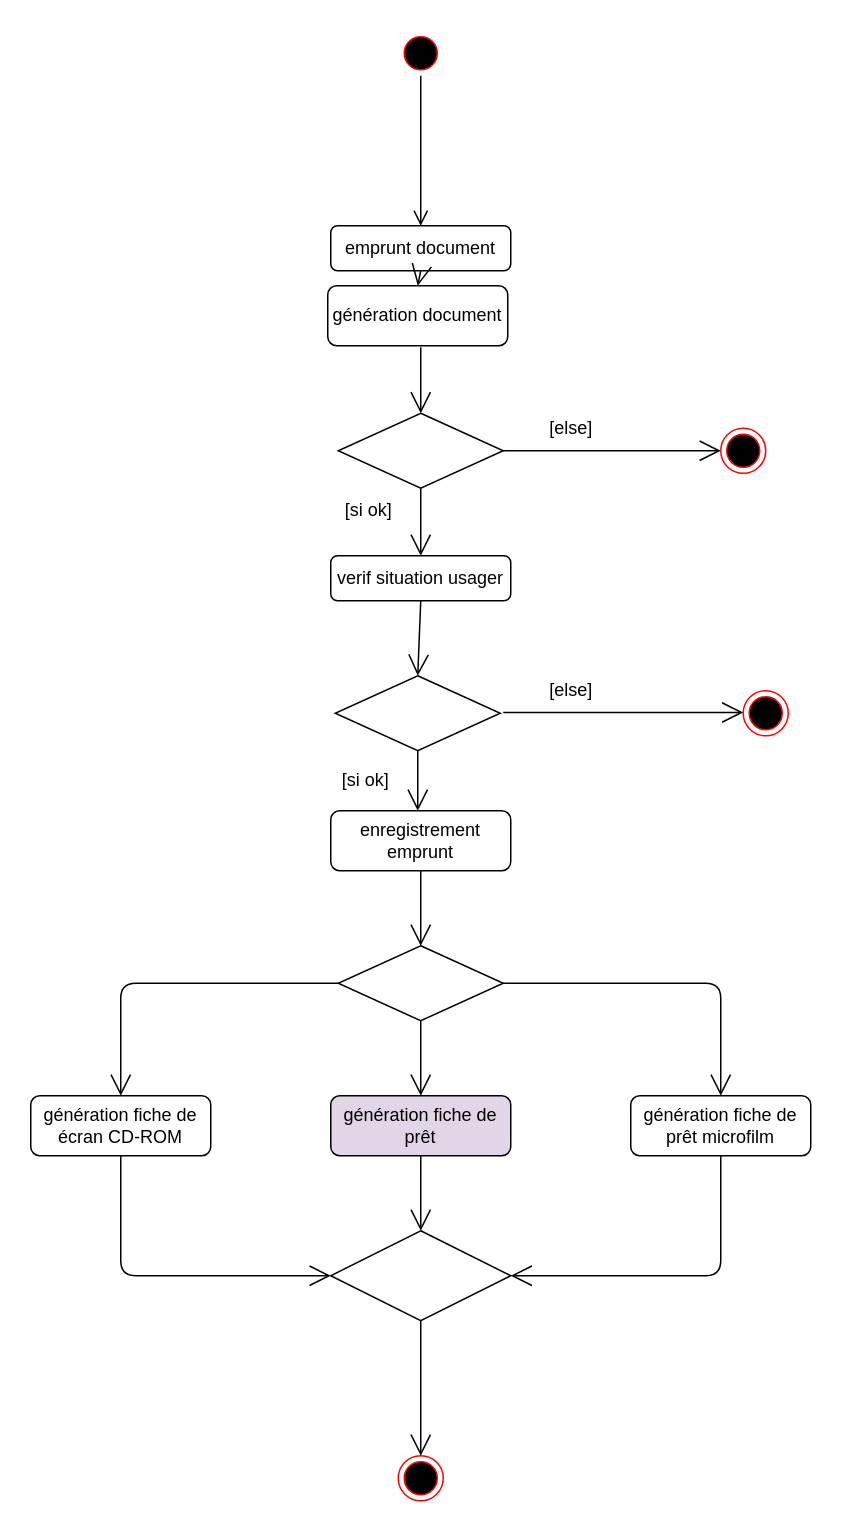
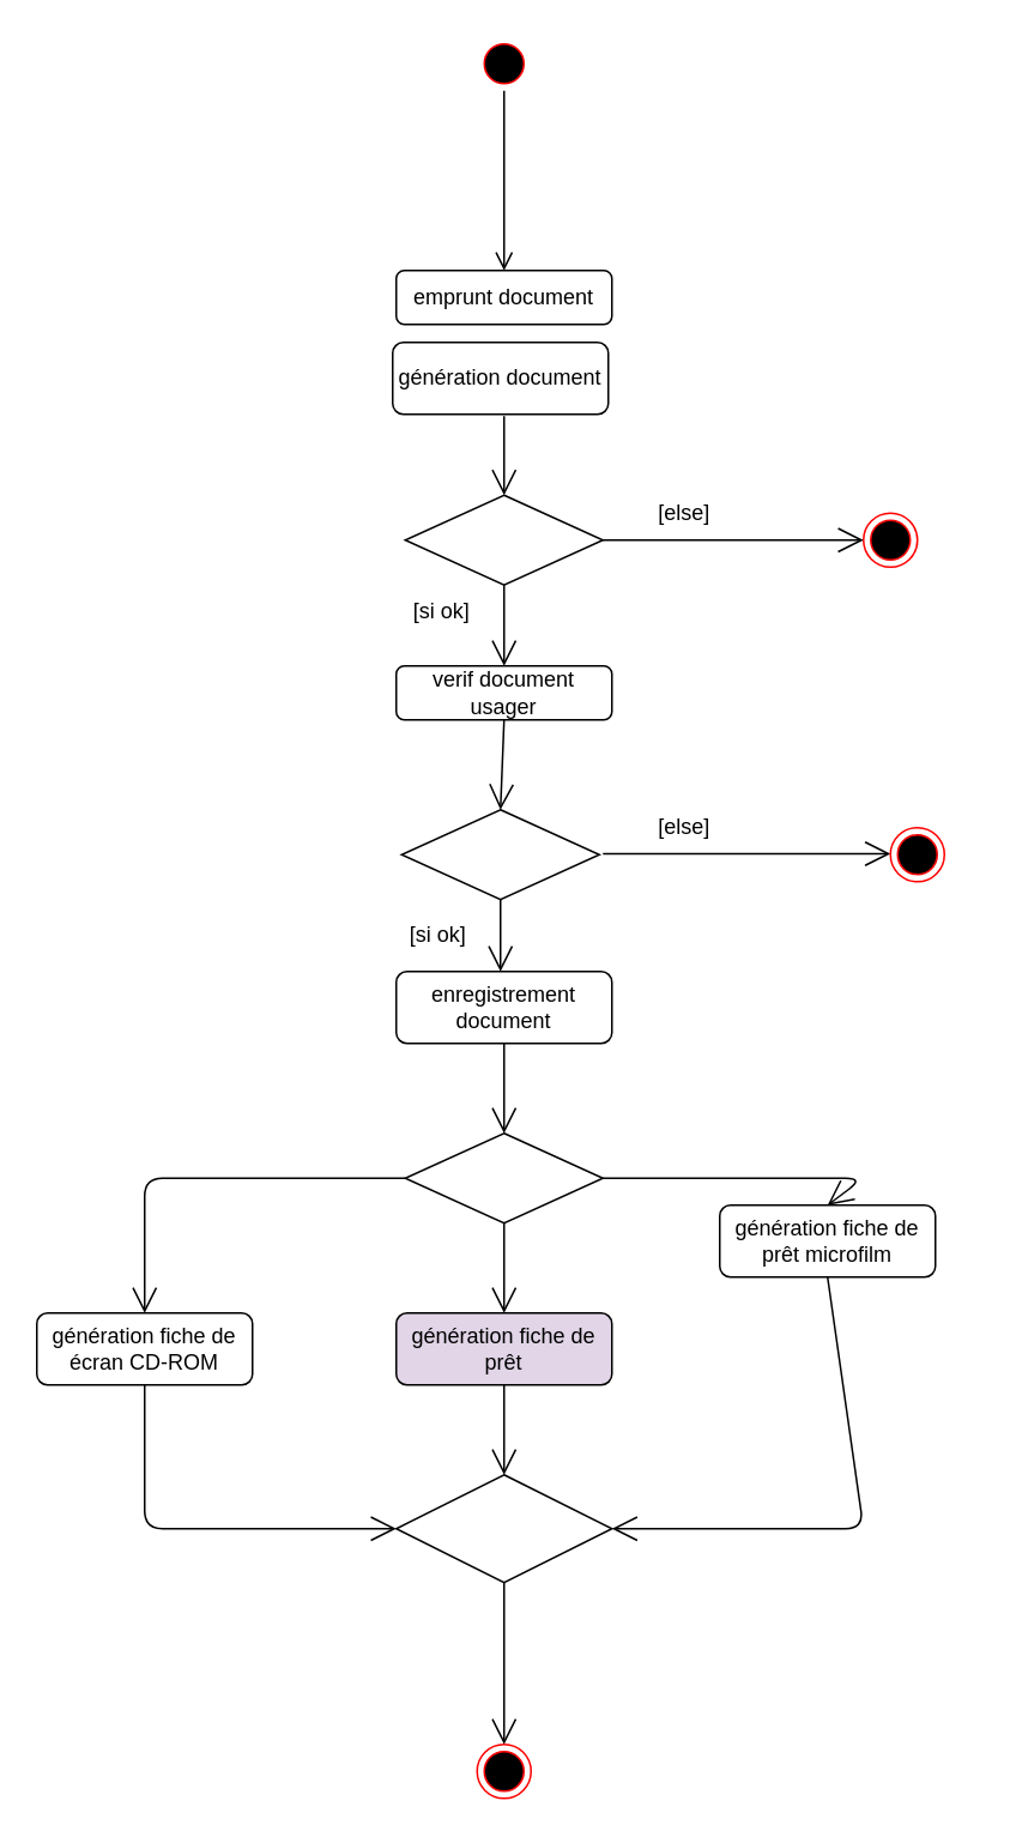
- <mxCell id="14" value="" style="endArrow=open;endFill=1;endSize=12;html=1;strokeColor=#000000;exitX=0.5;exitY=1;exitDx=0;exitDy=0;entryX=0.5;entryY=0;entryDx=0;entryDy=0;" parent="1" source="4" target="12" edge="1"><mxGeometry width="160" relative="1" as="geometry"><mxPoint x="225" y="159.5" as="sourcePoint" /><mxPoint x="335" y="159.5" as="targetPoint" /></mxGeometry></mxCell>
- <mxCell id="10" value="verif situation usager" style="rounded=1;whiteSpace=wrap;html=1;" parent="1" vertex="1"><mxGeometry x="220" y="370" width="120" height="30" as="geometry" /></mxCell>
+ <mxCell id="10" value="verif document usager" style="rounded=1;whiteSpace=wrap;html=1;" parent="1" vertex="1"><mxGeometry x="220" y="370" width="120" height="30" as="geometry" /></mxCell>
- <mxCell id="17" value="enregistrement emprunt" style="rounded=1;whiteSpace=wrap;html=1;strokeColor=#000000;" parent="1" vertex="1"><mxGeometry x="220" y="540" width="120" height="40" as="geometry" /></mxCell>
+ <mxCell id="17" value="enregistrement document" style="rounded=1;whiteSpace=wrap;html=1;strokeColor=#000000;" parent="1" vertex="1"><mxGeometry x="220" y="540" width="120" height="40" as="geometry" /></mxCell>
- <mxCell id="32" value="génération fiche de prêt microfilm" style="rounded=1;whiteSpace=wrap;html=1;" vertex="1" parent="1"><mxGeometry x="420" y="730" width="120" height="40" as="geometry" /></mxCell>
+ <mxCell id="32" value="génération fiche de prêt microfilm" style="rounded=1;whiteSpace=wrap;html=1;" vertex="1" parent="1"><mxGeometry x="400" y="670" width="120" height="40" as="geometry" /></mxCell>
